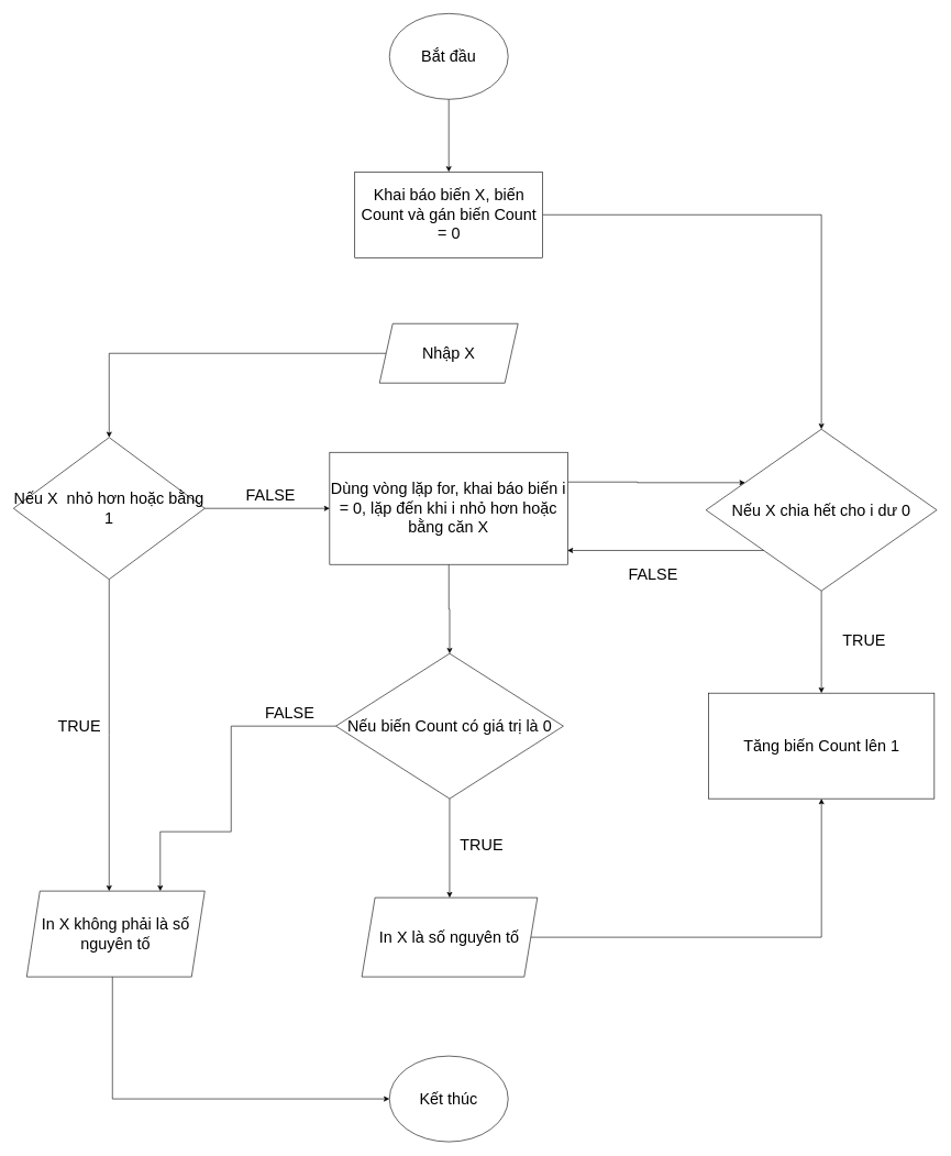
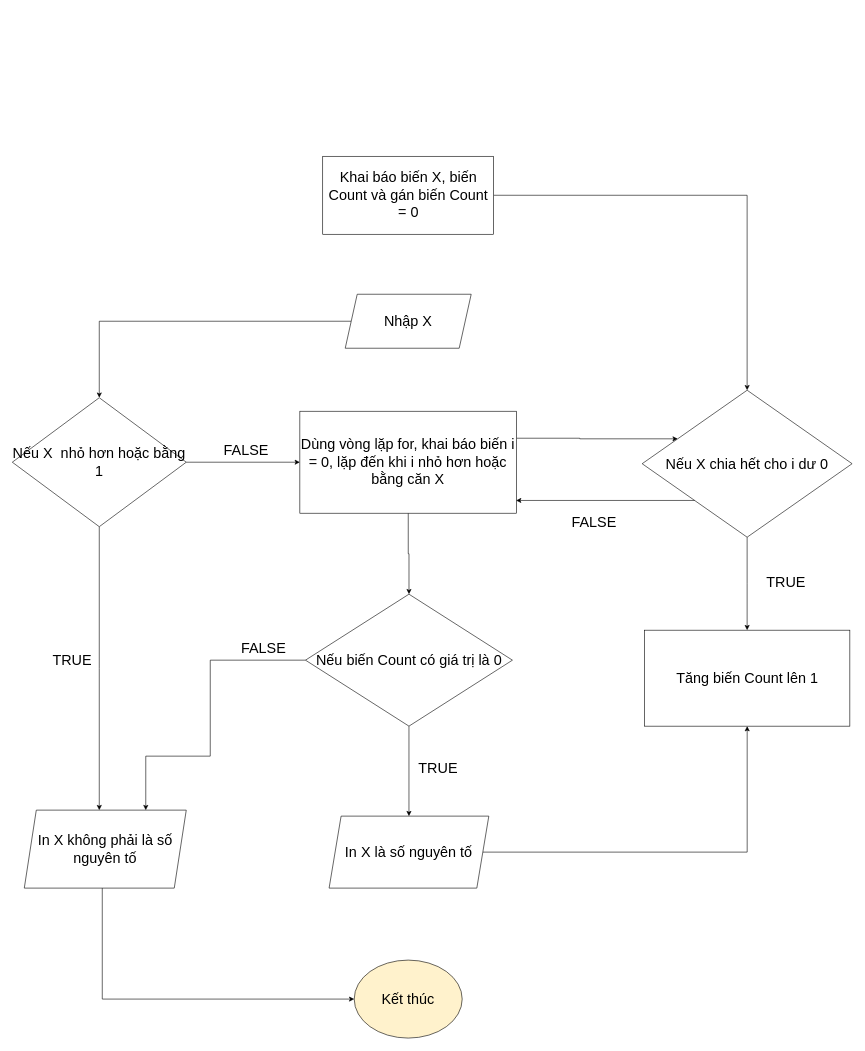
- <mxCell id="3" value="&lt;font style=&quot;font-size: 24px;&quot;&gt;Bắt đầu&lt;/font&gt;" style="ellipse;whiteSpace=wrap;html=1;" vertex="1" parent="1"><mxGeometry x="590" y="20" width="180" height="130" as="geometry" /></mxCell>
- <mxCell id="2" value="" style="edgeStyle=orthogonalEdgeStyle;rounded=0;orthogonalLoop=1;jettySize=auto;html=1;" edge="1" parent="1" source="3" target="5"><mxGeometry relative="1" as="geometry" /></mxCell>
- <mxCell id="16" value="&lt;font style=&quot;font-size: 24px;&quot;&gt;Kết thúc&lt;/font&gt;" style="ellipse;whiteSpace=wrap;html=1;" vertex="1" parent="1"><mxGeometry x="590" y="1600" width="180" height="130" as="geometry" /></mxCell>
+ <mxCell id="16" value="&lt;font style=&quot;font-size: 24px;&quot;&gt;Kết thúc&lt;/font&gt;" style="ellipse;whiteSpace=wrap;html=1;fillColor=#fff2cc;" vertex="1" parent="1"><mxGeometry x="590" y="1600" width="180" height="130" as="geometry" /></mxCell>
